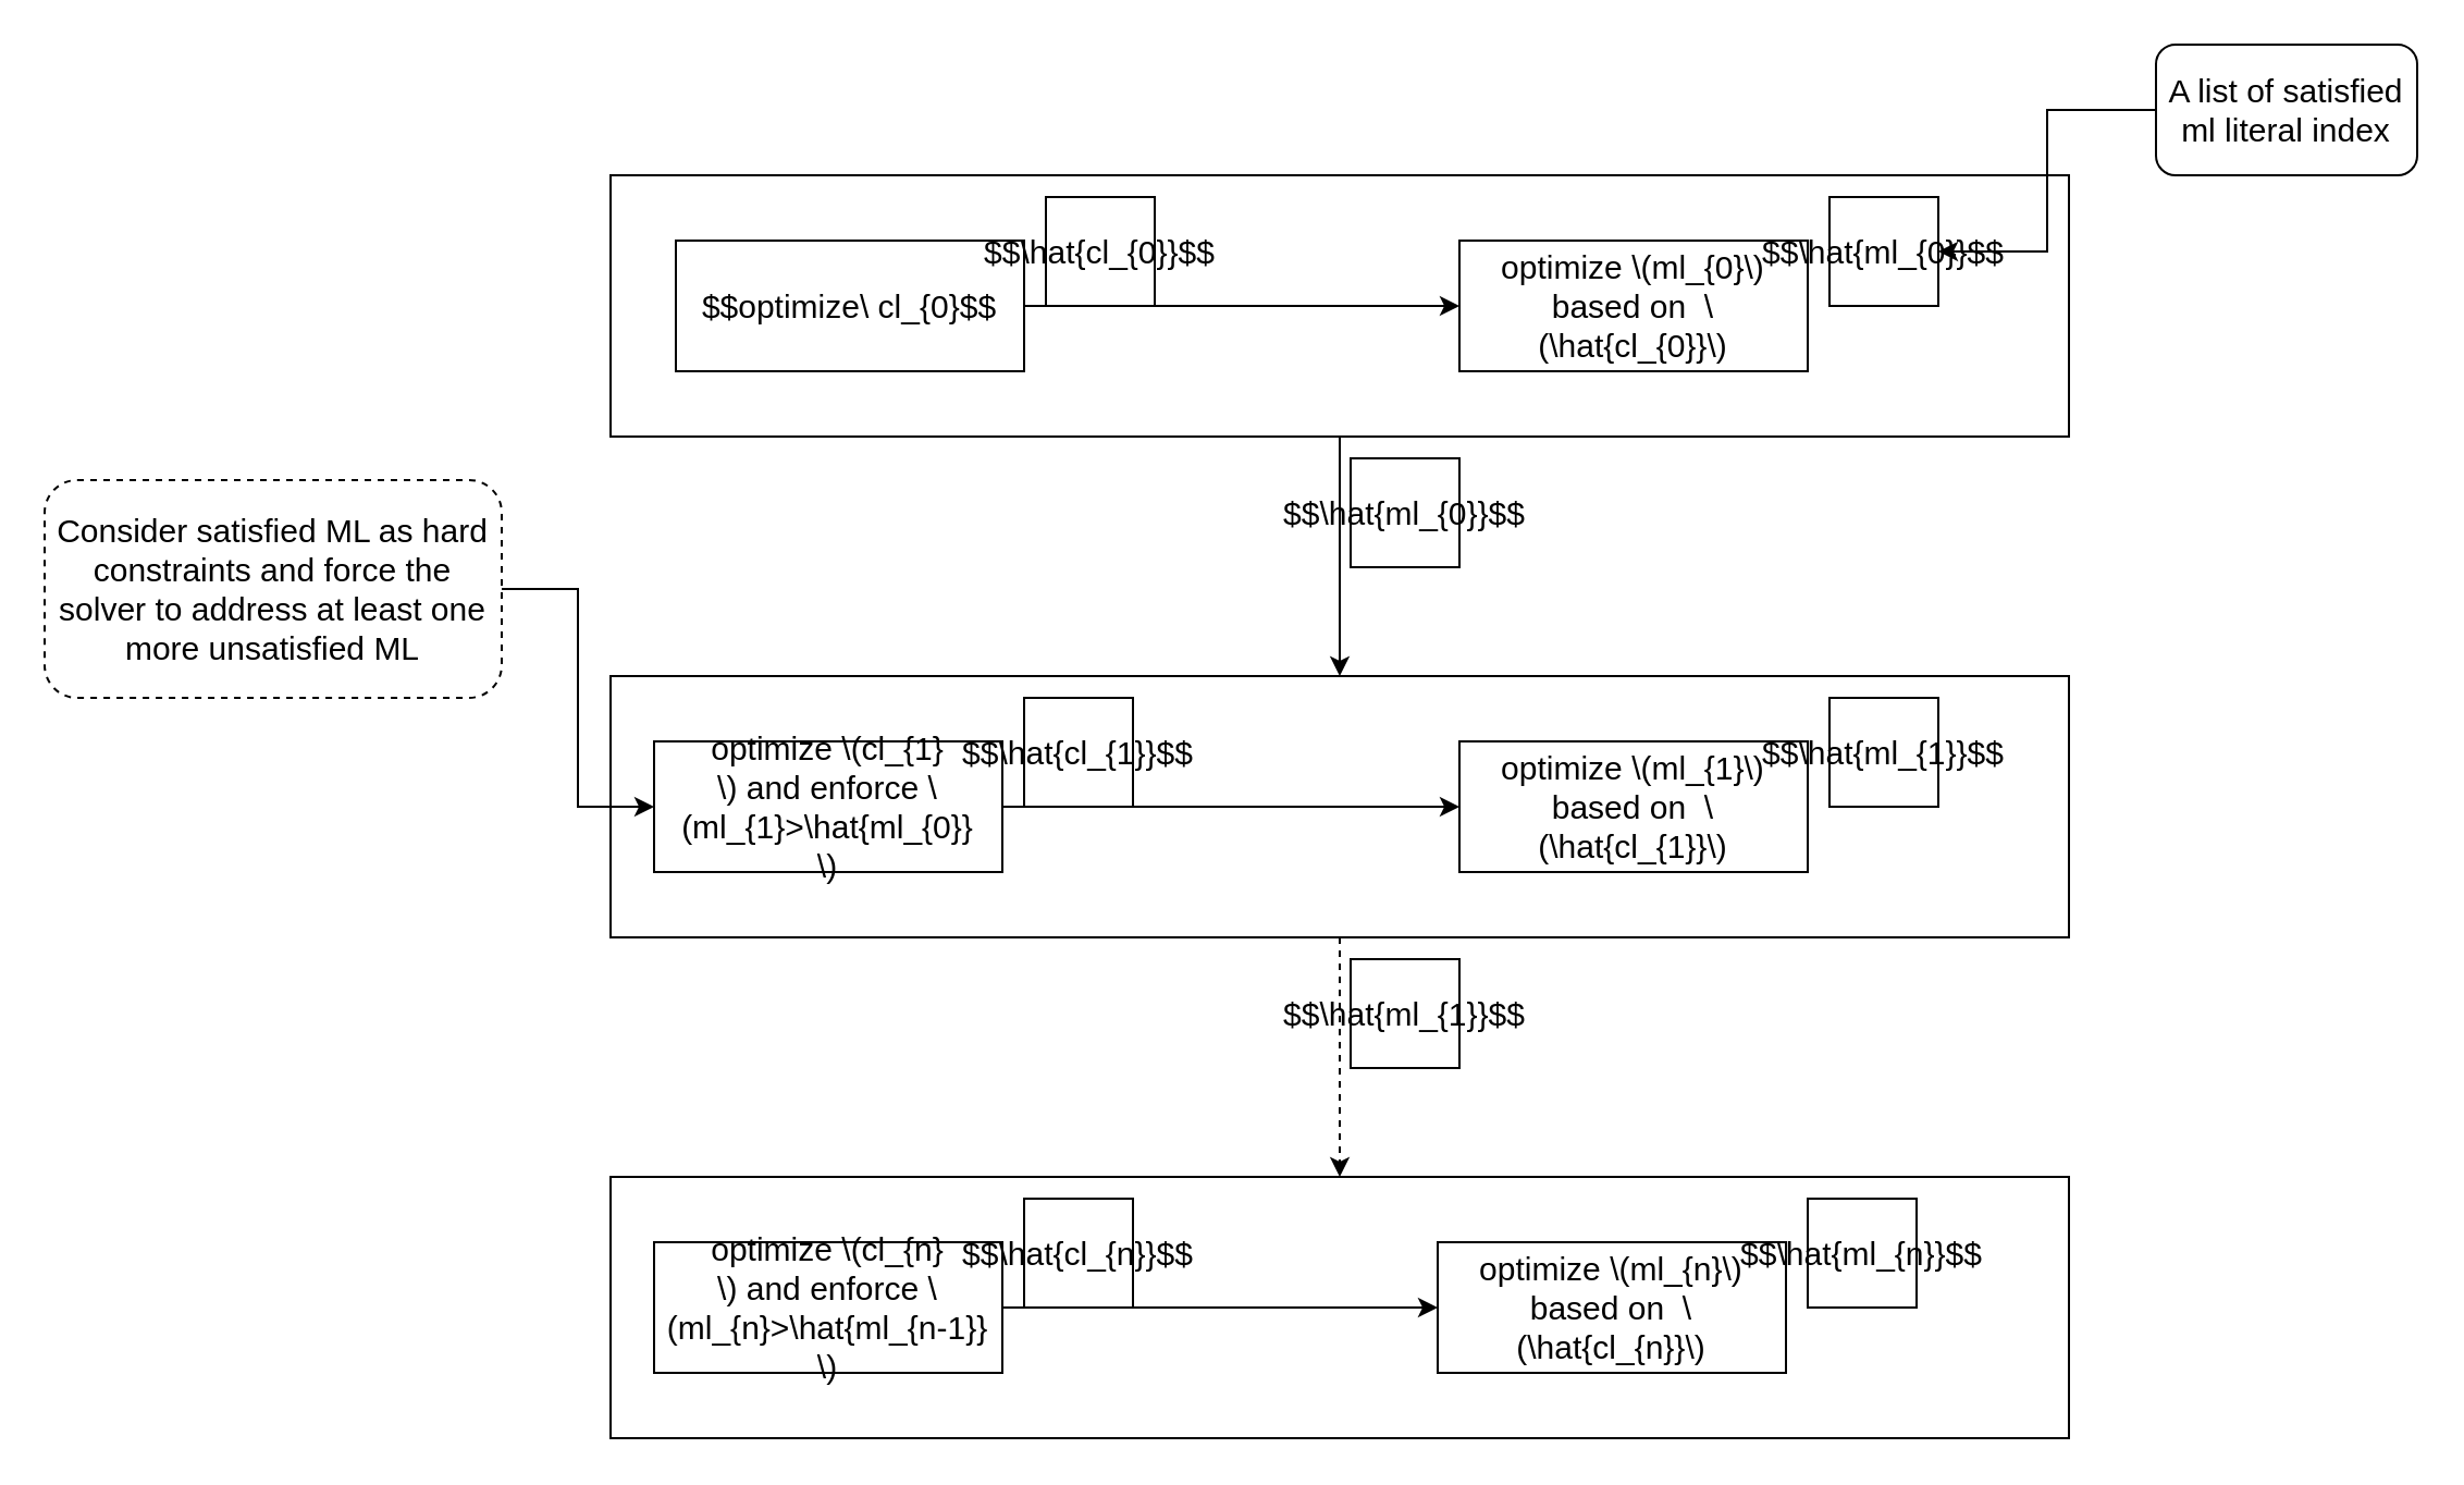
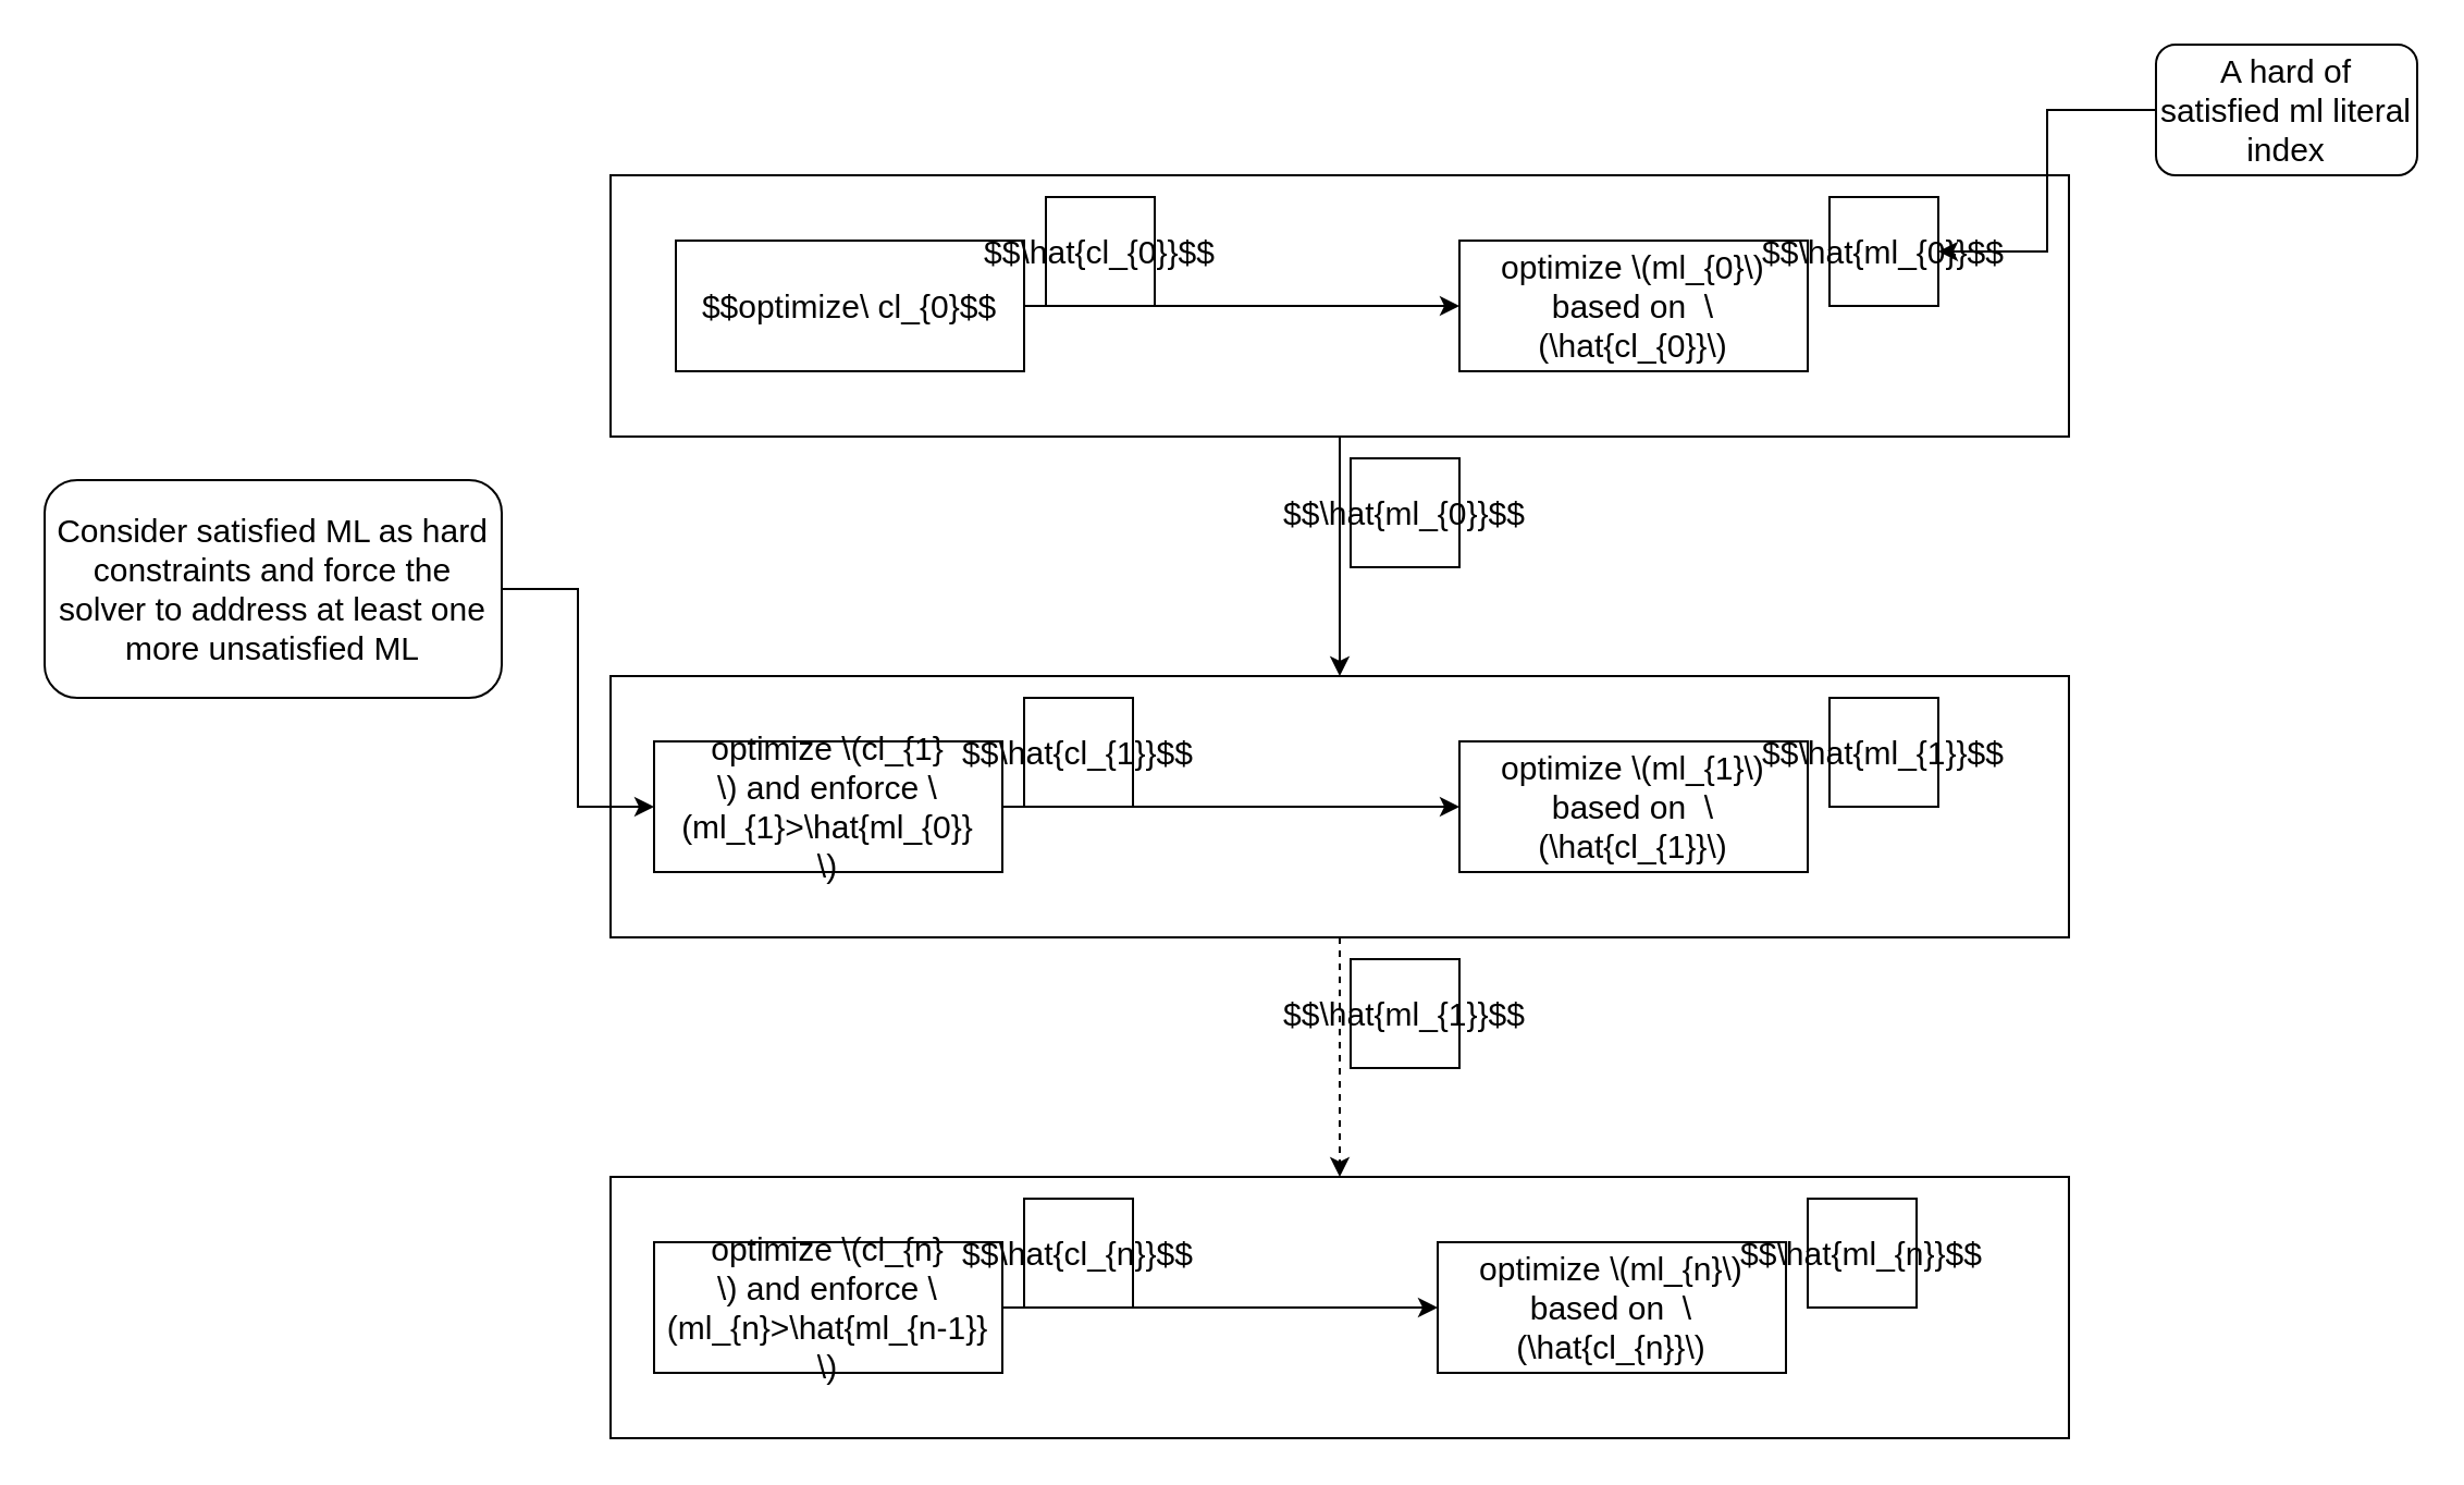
- <mxCell id="25" value="A list of satisfied ml literal index" style="rounded=1;whiteSpace=wrap;html=1;fontSize=15;" vertex="1" parent="1"><mxGeometry x="990" y="20" width="120" height="60" as="geometry" /></mxCell>
+ <mxCell id="25" value="A hard of satisfied ml literal index" style="rounded=1;whiteSpace=wrap;html=1;fontSize=15;" vertex="1" parent="1"><mxGeometry x="990" y="20" width="120" height="60" as="geometry" /></mxCell>
- <mxCell id="27" value="Consider satisfied ML as hard constraints and force the solver to address at least one more unsatisfied ML" style="rounded=1;whiteSpace=wrap;html=1;fontSize=15;dashed=1;" vertex="1" parent="1"><mxGeometry x="20" y="220" width="210" height="100" as="geometry" /></mxCell>
+ <mxCell id="27" value="Consider satisfied ML as hard constraints and force the solver to address at least one more unsatisfied ML" style="rounded=1;whiteSpace=wrap;html=1;fontSize=15;" vertex="1" parent="1"><mxGeometry x="20" y="220" width="210" height="100" as="geometry" /></mxCell>
